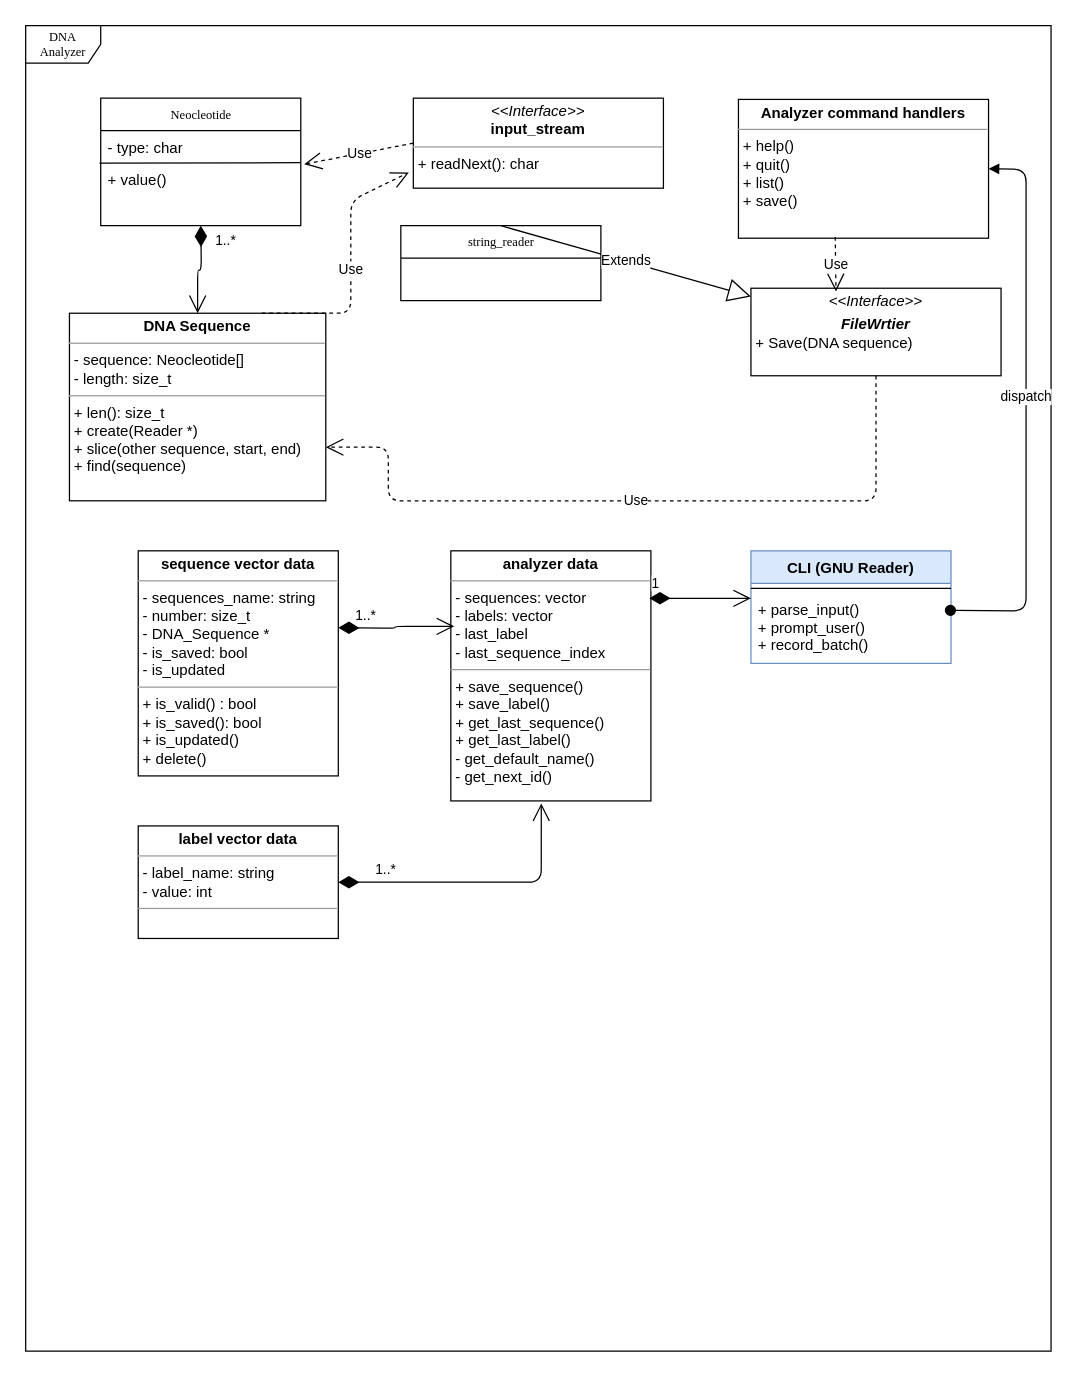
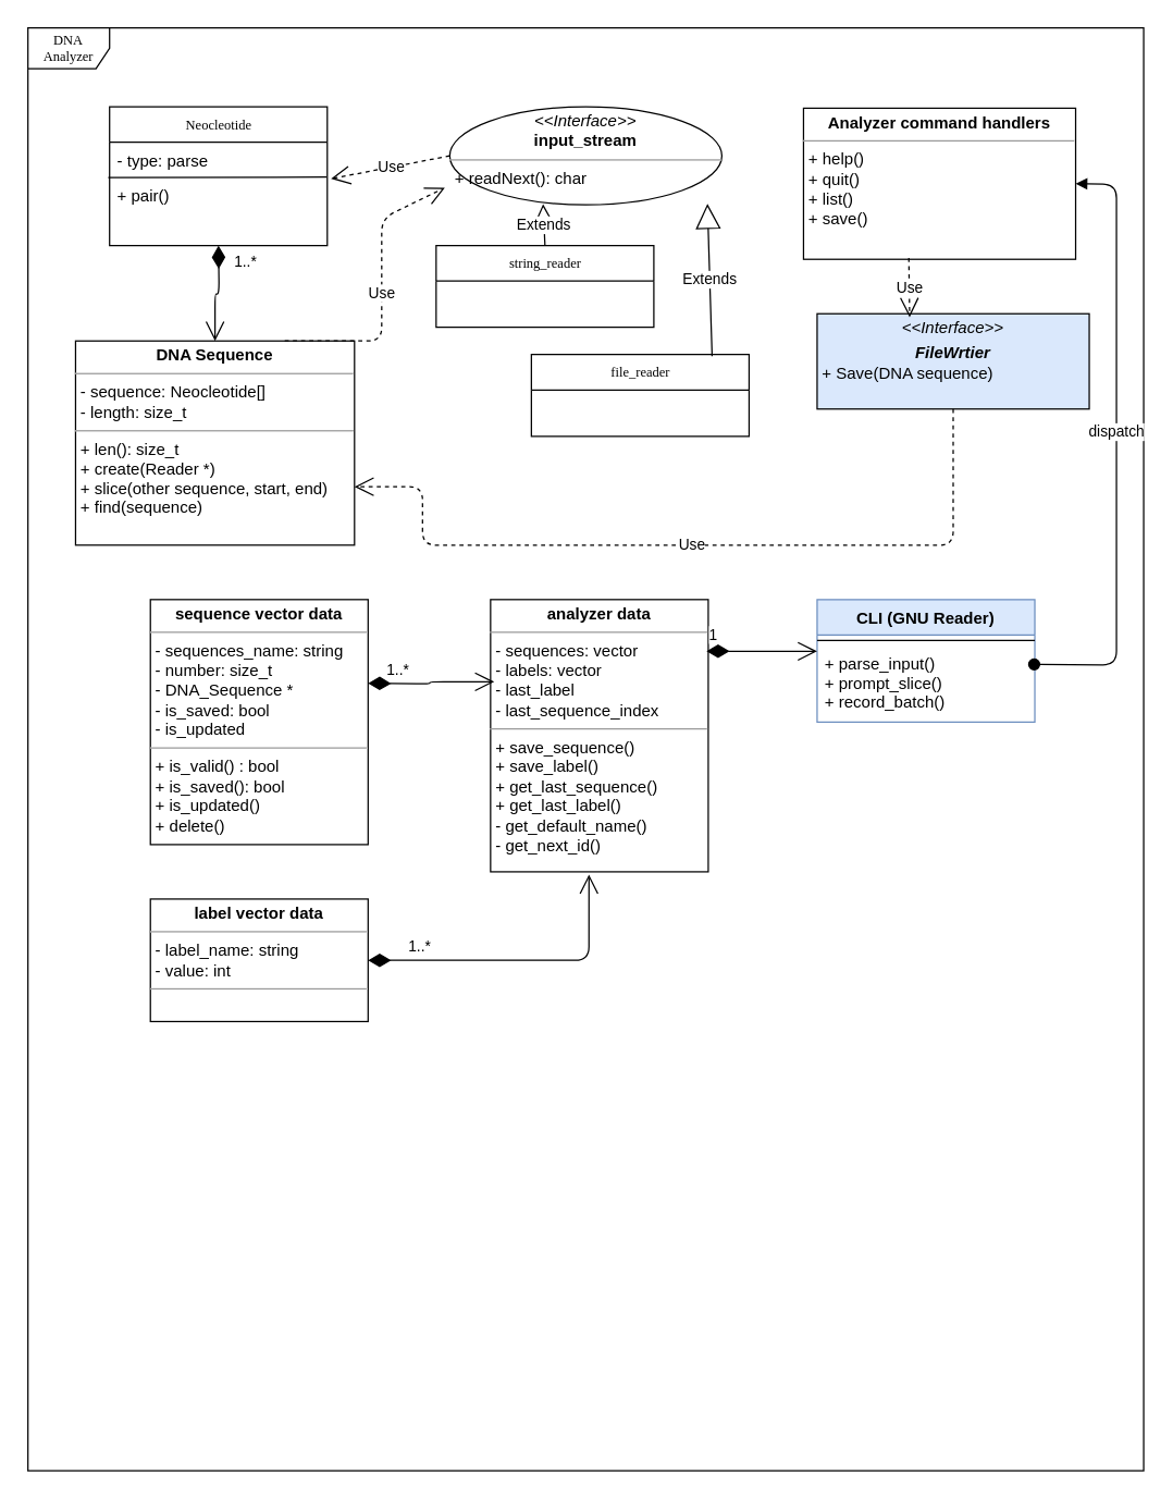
- <mxCell id="7" value="&lt;p style=&quot;margin: 0px ; margin-top: 4px ; text-align: center&quot;&gt;&lt;i&gt;&amp;lt;&amp;lt;Interface&amp;gt;&amp;gt;&lt;/i&gt;&lt;br&gt;&lt;b&gt;input_stream&lt;/b&gt;&lt;/p&gt;&lt;hr size=&quot;1&quot;&gt;&lt;p style=&quot;margin: 0px ; margin-left: 4px&quot;&gt;+ readNext(): char&lt;br&gt;&lt;br&gt;&lt;/p&gt;" style="verticalAlign=top;align=left;overflow=fill;fontSize=12;fontFamily=Helvetica;html=1;rounded=0;shadow=0;comic=0;labelBackgroundColor=none;strokeColor=#000000;strokeWidth=1;fillColor=#ffffff;" parent="1" vertex="1"><mxGeometry x="330" y="78" width="200" height="72" as="geometry" /></mxCell>
+ <mxCell id="7" value="&lt;p style=&quot;margin: 0px ; margin-top: 4px ; text-align: center&quot;&gt;&lt;i&gt;&amp;lt;&amp;lt;Interface&amp;gt;&amp;gt;&lt;/i&gt;&lt;br&gt;&lt;b&gt;input_stream&lt;/b&gt;&lt;/p&gt;&lt;hr size=&quot;1&quot;&gt;&lt;p style=&quot;margin: 0px ; margin-left: 4px&quot;&gt;+ readNext(): char&lt;br&gt;&lt;br&gt;&lt;/p&gt;" style="ellipse;verticalAlign=top;align=left;overflow=fill;fontSize=12;fontFamily=Helvetica;html=1;shadow=0;comic=0;labelBackgroundColor=none;strokeColor=#000000;strokeWidth=1;fillColor=#ffffff;" parent="1" vertex="1"><mxGeometry x="330" y="78" width="200" height="72" as="geometry" /></mxCell>
- <mxCell id="4" value="- type: char" style="text;html=1;strokeColor=none;fillColor=none;align=left;verticalAlign=top;spacingLeft=4;spacingRight=4;whiteSpace=wrap;overflow=hidden;rotatable=0;points=[[0,0.5],[1,0.5]];portConstraint=eastwest;" parent="3" vertex="1"><mxGeometry y="26" width="160" height="26" as="geometry" /></mxCell>
+ <mxCell id="4" value="- type: parse" style="text;html=1;strokeColor=none;fillColor=none;align=left;verticalAlign=top;spacingLeft=4;spacingRight=4;whiteSpace=wrap;overflow=hidden;rotatable=0;points=[[0,0.5],[1,0.5]];portConstraint=eastwest;" parent="3" vertex="1"><mxGeometry y="26" width="160" height="26" as="geometry" /></mxCell>
- <mxCell id="5" value="+ value()" style="text;html=1;strokeColor=none;fillColor=none;align=left;verticalAlign=top;spacingLeft=4;spacingRight=4;whiteSpace=wrap;overflow=hidden;rotatable=0;points=[[0,0.5],[1,0.5]];portConstraint=eastwest;" parent="3" vertex="1"><mxGeometry y="52" width="160" height="26" as="geometry" /></mxCell>
+ <mxCell id="5" value="+ pair()" style="text;html=1;strokeColor=none;fillColor=none;align=left;verticalAlign=top;spacingLeft=4;spacingRight=4;whiteSpace=wrap;overflow=hidden;rotatable=0;points=[[0,0.5],[1,0.5]];portConstraint=eastwest;" parent="3" vertex="1"><mxGeometry y="52" width="160" height="26" as="geometry" /></mxCell>
- <mxCell id="14" value="Extends" style="endArrow=block;endSize=16;endFill=0;html=1;exitX=0.5;exitY=0;exitDx=0;exitDy=0;" parent="1" source="13" target="18" edge="1"><mxGeometry width="160" relative="1" as="geometry"><mxPoint x="399" y="239" as="sourcePoint" /><mxPoint x="510" y="440" as="targetPoint" /></mxGeometry></mxCell>
+ <mxCell id="14" value="Extends" style="endArrow=block;endSize=16;endFill=0;html=1;entryX=0.343;entryY=0.992;entryDx=0;entryDy=0;entryPerimeter=0;exitX=0.5;exitY=0;exitDx=0;exitDy=0;" parent="1" source="13" target="7" edge="1"><mxGeometry width="160" relative="1" as="geometry"><mxPoint x="399" y="239" as="sourcePoint" /><mxPoint x="510" y="440" as="targetPoint" /></mxGeometry></mxCell>
+ <mxCell id="16" value="Extends" style="endArrow=block;endSize=16;endFill=0;html=1;entryX=0.947;entryY=0.989;entryDx=0;entryDy=0;entryPerimeter=0;exitX=0.83;exitY=0.02;exitDx=0;exitDy=0;exitPerimeter=0;" parent="1" target="7" edge="1" source="15"><mxGeometry width="160" relative="1" as="geometry"><mxPoint x="519" y="320" as="sourcePoint" /><mxPoint x="407.26" y="186.124" as="targetPoint" /></mxGeometry></mxCell>
- <mxCell id="18" value="&lt;p style=&quot;margin: 0px ; margin-top: 4px ; text-align: center&quot;&gt;&lt;i&gt;&amp;lt;&amp;lt;Interface&amp;gt;&amp;gt;&lt;/i&gt;&lt;br&gt;&lt;/p&gt;&lt;p style=&quot;margin: 0px ; margin-top: 4px ; text-align: center&quot;&gt;&lt;i&gt;&lt;b&gt;FileWrtier&lt;/b&gt;&lt;/i&gt;&lt;/p&gt;&lt;p style=&quot;margin: 0px ; margin-left: 4px&quot;&gt;+ Save(DNA sequence)&lt;br&gt;&lt;/p&gt;" style="verticalAlign=top;align=left;overflow=fill;fontSize=12;fontFamily=Helvetica;html=1;rounded=0;shadow=0;comic=0;labelBackgroundColor=none;strokeColor=#000000;strokeWidth=1;fillColor=#ffffff;" parent="1" vertex="1"><mxGeometry x="600" y="230" width="200" height="70" as="geometry" /></mxCell>
+ <mxCell id="18" value="&lt;p style=&quot;margin: 0px ; margin-top: 4px ; text-align: center&quot;&gt;&lt;i&gt;&amp;lt;&amp;lt;Interface&amp;gt;&amp;gt;&lt;/i&gt;&lt;br&gt;&lt;/p&gt;&lt;p style=&quot;margin: 0px ; margin-top: 4px ; text-align: center&quot;&gt;&lt;i&gt;&lt;b&gt;FileWrtier&lt;/b&gt;&lt;/i&gt;&lt;/p&gt;&lt;p style=&quot;margin: 0px ; margin-left: 4px&quot;&gt;+ Save(DNA sequence)&lt;br&gt;&lt;/p&gt;" style="verticalAlign=top;align=left;overflow=fill;fontSize=12;fontFamily=Helvetica;html=1;rounded=0;shadow=0;comic=0;labelBackgroundColor=none;strokeColor=#000000;strokeWidth=1;fillColor=#dae8fc;" parent="1" vertex="1"><mxGeometry x="600" y="230" width="200" height="70" as="geometry" /></mxCell>
+ <mxCell id="15" value="file_reader" style="swimlane;html=1;fontStyle=0;childLayout=stackLayout;horizontal=1;startSize=26;fillColor=none;horizontalStack=0;resizeParent=1;resizeLast=0;collapsible=1;marginBottom=0;swimlaneFillColor=#ffffff;rounded=0;shadow=0;comic=0;labelBackgroundColor=none;strokeColor=#000000;strokeWidth=1;fontFamily=Verdana;fontSize=10;fontColor=#000000;align=center;" parent="1" vertex="1"><mxGeometry x="390" y="260" width="160" height="60" as="geometry" /></mxCell>
- <mxCell id="23" value="+ parse_input()&#10;+ prompt_user()&#10;+ record_batch()" style="text;strokeColor=none;fillColor=none;align=left;verticalAlign=top;spacingLeft=4;spacingRight=4;overflow=hidden;rotatable=0;points=[[0,0.5],[1,0.5]];portConstraint=eastwest;" vertex="1" parent="21"><mxGeometry y="34" width="160" height="56" as="geometry" /></mxCell>
+ <mxCell id="23" value="+ parse_input()&#10;+ prompt_slice()&#10;+ record_batch()" style="text;strokeColor=none;fillColor=none;align=left;verticalAlign=top;spacingLeft=4;spacingRight=4;overflow=hidden;rotatable=0;points=[[0,0.5],[1,0.5]];portConstraint=eastwest;" vertex="1" parent="21"><mxGeometry y="34" width="160" height="56" as="geometry" /></mxCell>
